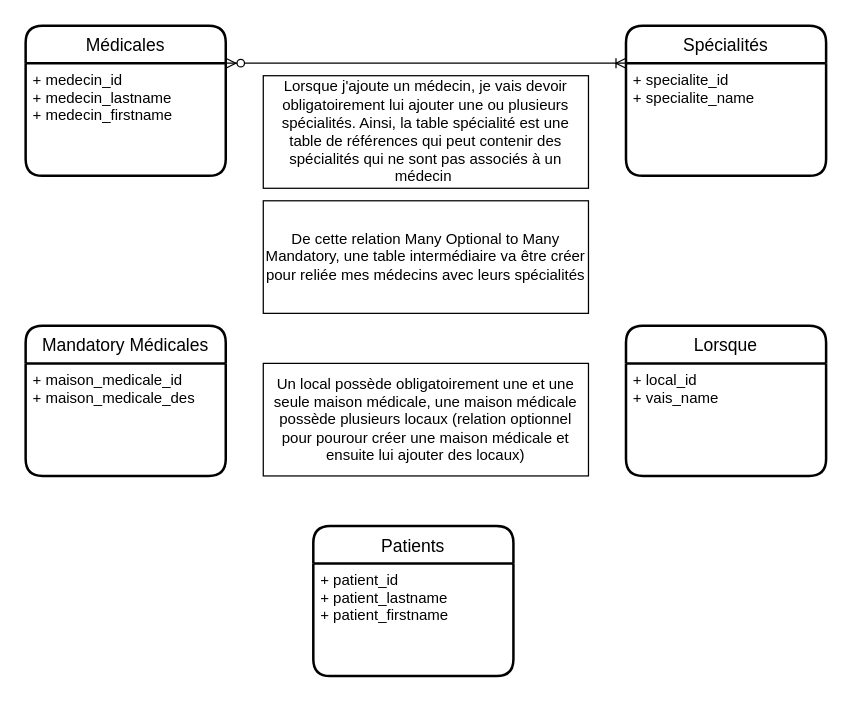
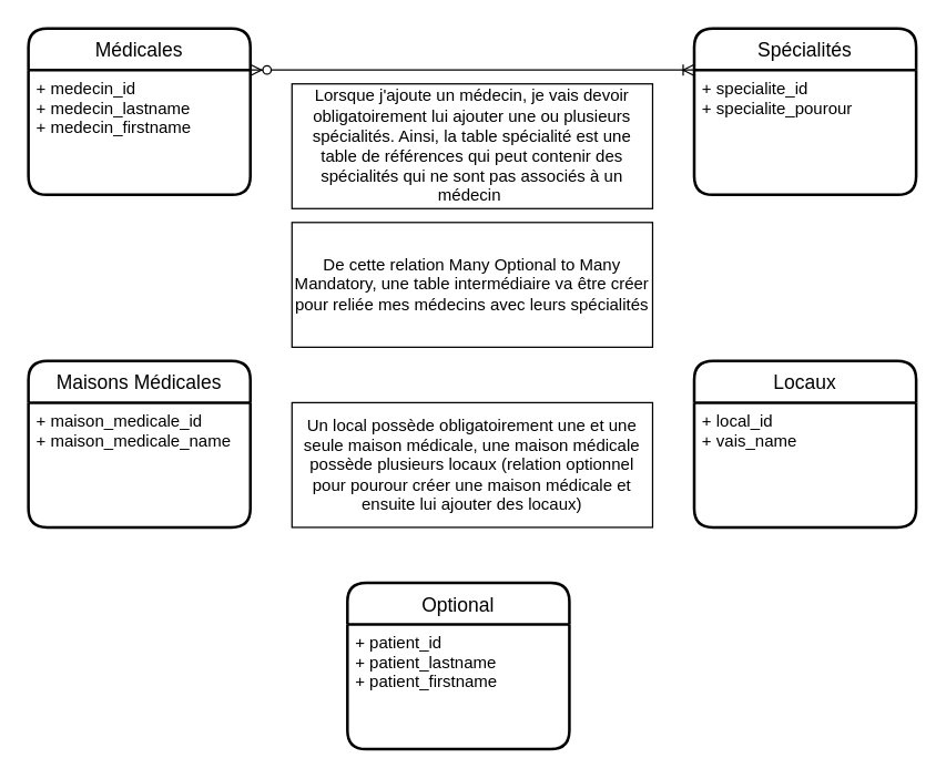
- <mxCell id="7" value="+ specialite_id&#10;+ specialite_name" style="align=left;strokeColor=none;fillColor=none;spacingLeft=4;fontSize=12;verticalAlign=top;resizable=0;rotatable=0;part=1;" vertex="1" parent="6"><mxGeometry y="30" width="160" height="90" as="geometry" /></mxCell>
+ <mxCell id="7" value="+ specialite_id&#10;+ specialite_pourour" style="align=left;strokeColor=none;fillColor=none;spacingLeft=4;fontSize=12;verticalAlign=top;resizable=0;rotatable=0;part=1;" vertex="1" parent="6"><mxGeometry y="30" width="160" height="90" as="geometry" /></mxCell>
- <mxCell id="8" value="Mandatory Médicales" style="swimlane;childLayout=stackLayout;horizontal=1;startSize=30;horizontalStack=0;rounded=1;fontSize=14;fontStyle=0;strokeWidth=2;resizeParent=0;resizeLast=1;shadow=0;dashed=0;align=center;" vertex="1" parent="1"><mxGeometry x="20" y="260" width="160" height="120" as="geometry"><mxRectangle x="330" y="400" width="90" height="30" as="alternateBounds" /></mxGeometry></mxCell>
+ <mxCell id="8" value="Maisons Médicales" style="swimlane;childLayout=stackLayout;horizontal=1;startSize=30;horizontalStack=0;rounded=1;fontSize=14;fontStyle=0;strokeWidth=2;resizeParent=0;resizeLast=1;shadow=0;dashed=0;align=center;" vertex="1" parent="1"><mxGeometry x="20" y="260" width="160" height="120" as="geometry"><mxRectangle x="330" y="400" width="90" height="30" as="alternateBounds" /></mxGeometry></mxCell>
- <mxCell id="13" value="Lorsque" style="swimlane;childLayout=stackLayout;horizontal=1;startSize=30;horizontalStack=0;rounded=1;fontSize=14;fontStyle=0;strokeWidth=2;resizeParent=0;resizeLast=1;shadow=0;dashed=0;align=center;" vertex="1" parent="1"><mxGeometry x="500" y="260" width="160" height="120" as="geometry"><mxRectangle x="330" y="400" width="90" height="30" as="alternateBounds" /></mxGeometry></mxCell>
+ <mxCell id="13" value="Locaux" style="swimlane;childLayout=stackLayout;horizontal=1;startSize=30;horizontalStack=0;rounded=1;fontSize=14;fontStyle=0;strokeWidth=2;resizeParent=0;resizeLast=1;shadow=0;dashed=0;align=center;" vertex="1" parent="1"><mxGeometry x="500" y="260" width="160" height="120" as="geometry"><mxRectangle x="330" y="400" width="90" height="30" as="alternateBounds" /></mxGeometry></mxCell>
- <mxCell id="9" value="+ maison_medicale_id&#10;+ maison_medicale_des" style="align=left;strokeColor=none;fillColor=none;spacingLeft=4;fontSize=12;verticalAlign=top;resizable=0;rotatable=0;part=1;" vertex="1" parent="8"><mxGeometry y="30" width="160" height="90" as="geometry" /></mxCell>
+ <mxCell id="9" value="+ maison_medicale_id&#10;+ maison_medicale_name" style="align=left;strokeColor=none;fillColor=none;spacingLeft=4;fontSize=12;verticalAlign=top;resizable=0;rotatable=0;part=1;" vertex="1" parent="8"><mxGeometry y="30" width="160" height="90" as="geometry" /></mxCell>
- <mxCell id="4" value="Patients" style="swimlane;childLayout=stackLayout;horizontal=1;startSize=30;horizontalStack=0;rounded=1;fontSize=14;fontStyle=0;strokeWidth=2;resizeParent=0;resizeLast=1;shadow=0;dashed=0;align=center;" vertex="1" parent="1"><mxGeometry x="250" y="420" width="160" height="120" as="geometry"><mxRectangle x="330" y="400" width="90" height="30" as="alternateBounds" /></mxGeometry></mxCell>
+ <mxCell id="4" value="Optional" style="swimlane;childLayout=stackLayout;horizontal=1;startSize=30;horizontalStack=0;rounded=1;fontSize=14;fontStyle=0;strokeWidth=2;resizeParent=0;resizeLast=1;shadow=0;dashed=0;align=center;" vertex="1" parent="1"><mxGeometry x="250" y="420" width="160" height="120" as="geometry"><mxRectangle x="330" y="400" width="90" height="30" as="alternateBounds" /></mxGeometry></mxCell>
